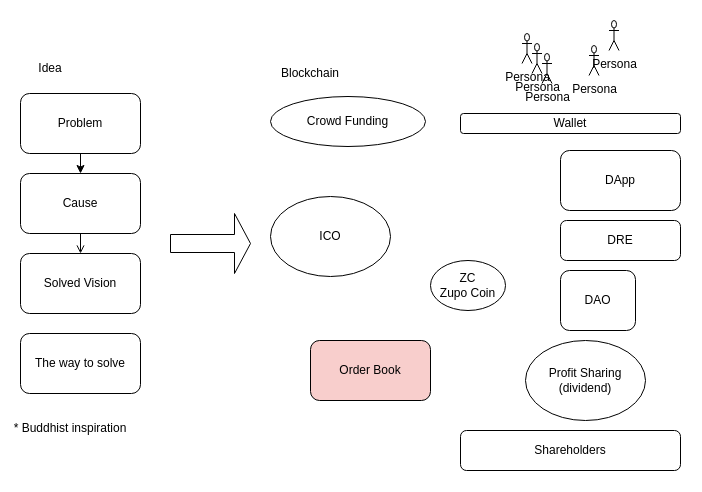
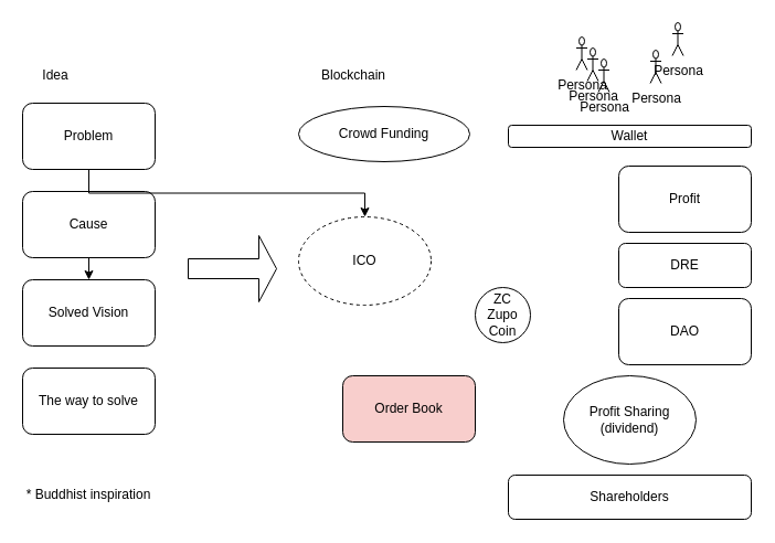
- <mxCell id="11" value="Blockchain" style="text;html=1;strokeColor=none;fillColor=none;align=center;verticalAlign=middle;whiteSpace=wrap;rounded=0;" vertex="1" parent="1"><mxGeometry x="280" y="58" width="60" height="30" as="geometry" /></mxCell>
+ <mxCell id="11" value="Blockchain" style="text;html=1;strokeColor=none;fillColor=none;align=center;verticalAlign=middle;whiteSpace=wrap;rounded=0;" vertex="1" parent="1"><mxGeometry x="290" y="53" width="60" height="30" as="geometry" /></mxCell>
- <mxCell id="4" style="edgeStyle=orthogonalEdgeStyle;rounded=0;orthogonalLoop=1;jettySize=auto;html=1;exitX=0.5;exitY=1;exitDx=0;exitDy=0;entryX=0.5;entryY=0;entryDx=0;entryDy=0;" edge="1" parent="1" source="5" target="3"><mxGeometry relative="1" as="geometry" /></mxCell>
+ <mxCell id="4" style="edgeStyle=orthogonalEdgeStyle;rounded=0;orthogonalLoop=1;jettySize=auto;html=1;exitX=0.5;exitY=1;exitDx=0;exitDy=0;" edge="1" parent="1" source="5" target="23"><mxGeometry relative="1" as="geometry" /></mxCell>
- <mxCell id="24" value="DApp" style="rounded=1;whiteSpace=wrap;html=1;" vertex="1" parent="1"><mxGeometry x="560" y="150" width="120" height="60" as="geometry" /></mxCell>
+ <mxCell id="24" value="Profit" style="rounded=1;whiteSpace=wrap;html=1;" vertex="1" parent="1"><mxGeometry x="560" y="150" width="120" height="60" as="geometry" /></mxCell>
- <mxCell id="23" value="ICO" style="ellipse;whiteSpace=wrap;html=1;" vertex="1" parent="1"><mxGeometry x="270" y="196" width="120" height="80" as="geometry" /></mxCell>
+ <mxCell id="23" value="ICO" style="ellipse;whiteSpace=wrap;html=1;dashed=1;" vertex="1" parent="1"><mxGeometry x="270" y="196" width="120" height="80" as="geometry" /></mxCell>
- <mxCell id="2" style="edgeStyle=orthogonalEdgeStyle;rounded=0;orthogonalLoop=1;jettySize=auto;html=1;exitX=0.5;exitY=1;exitDx=0;exitDy=0;entryX=0.5;entryY=0;entryDx=0;entryDy=0;endArrow=open;" edge="1" parent="1" source="3" target="6"><mxGeometry relative="1" as="geometry" /></mxCell>
+ <mxCell id="2" style="edgeStyle=orthogonalEdgeStyle;rounded=0;orthogonalLoop=1;jettySize=auto;html=1;exitX=0.5;exitY=1;exitDx=0;exitDy=0;entryX=0.5;entryY=0;entryDx=0;entryDy=0;" edge="1" parent="1" source="3" target="6"><mxGeometry relative="1" as="geometry" /></mxCell>
- <mxCell id="25" value="ZC&lt;br&gt;Zupo Coin" style="ellipse;whiteSpace=wrap;html=1;aspect=fixed;" vertex="1" parent="1"><mxGeometry x="430" y="260" width="75" height="50" as="geometry" /></mxCell>
+ <mxCell id="25" value="ZC&lt;br&gt;Zupo Coin" style="ellipse;whiteSpace=wrap;html=1;aspect=fixed;" vertex="1" parent="1"><mxGeometry x="430" y="260" width="50" height="50" as="geometry" /></mxCell>
- <mxCell id="18" value="DAO" style="rounded=1;whiteSpace=wrap;html=1;" vertex="1" parent="1"><mxGeometry x="560" y="270" width="75" height="60" as="geometry" /></mxCell>
+ <mxCell id="18" value="DAO" style="rounded=1;whiteSpace=wrap;html=1;" vertex="1" parent="1"><mxGeometry x="560" y="270" width="120" height="60" as="geometry" /></mxCell>
- <mxCell id="17" value="Profit Sharing&lt;br&gt;(dividend)" style="ellipse;whiteSpace=wrap;html=1;" vertex="1" parent="1"><mxGeometry x="525" y="340" width="120" height="80" as="geometry" /></mxCell>
+ <mxCell id="17" value="Profit Sharing&lt;br&gt;(dividend)" style="ellipse;whiteSpace=wrap;html=1;" vertex="1" parent="1"><mxGeometry x="510" y="340" width="120" height="80" as="geometry" /></mxCell>
- <mxCell id="10" value="* Buddhist inspiration" style="text;html=1;strokeColor=none;fillColor=none;align=center;verticalAlign=middle;whiteSpace=wrap;rounded=0;" vertex="1" parent="1"><mxGeometry x="10" y="413" width="120" height="30" as="geometry" /></mxCell>
+ <mxCell id="10" value="* Buddhist inspiration" style="text;html=1;strokeColor=none;fillColor=none;align=center;verticalAlign=middle;whiteSpace=wrap;rounded=0;" vertex="1" parent="1"><mxGeometry x="20" y="433" width="120" height="30" as="geometry" /></mxCell>
